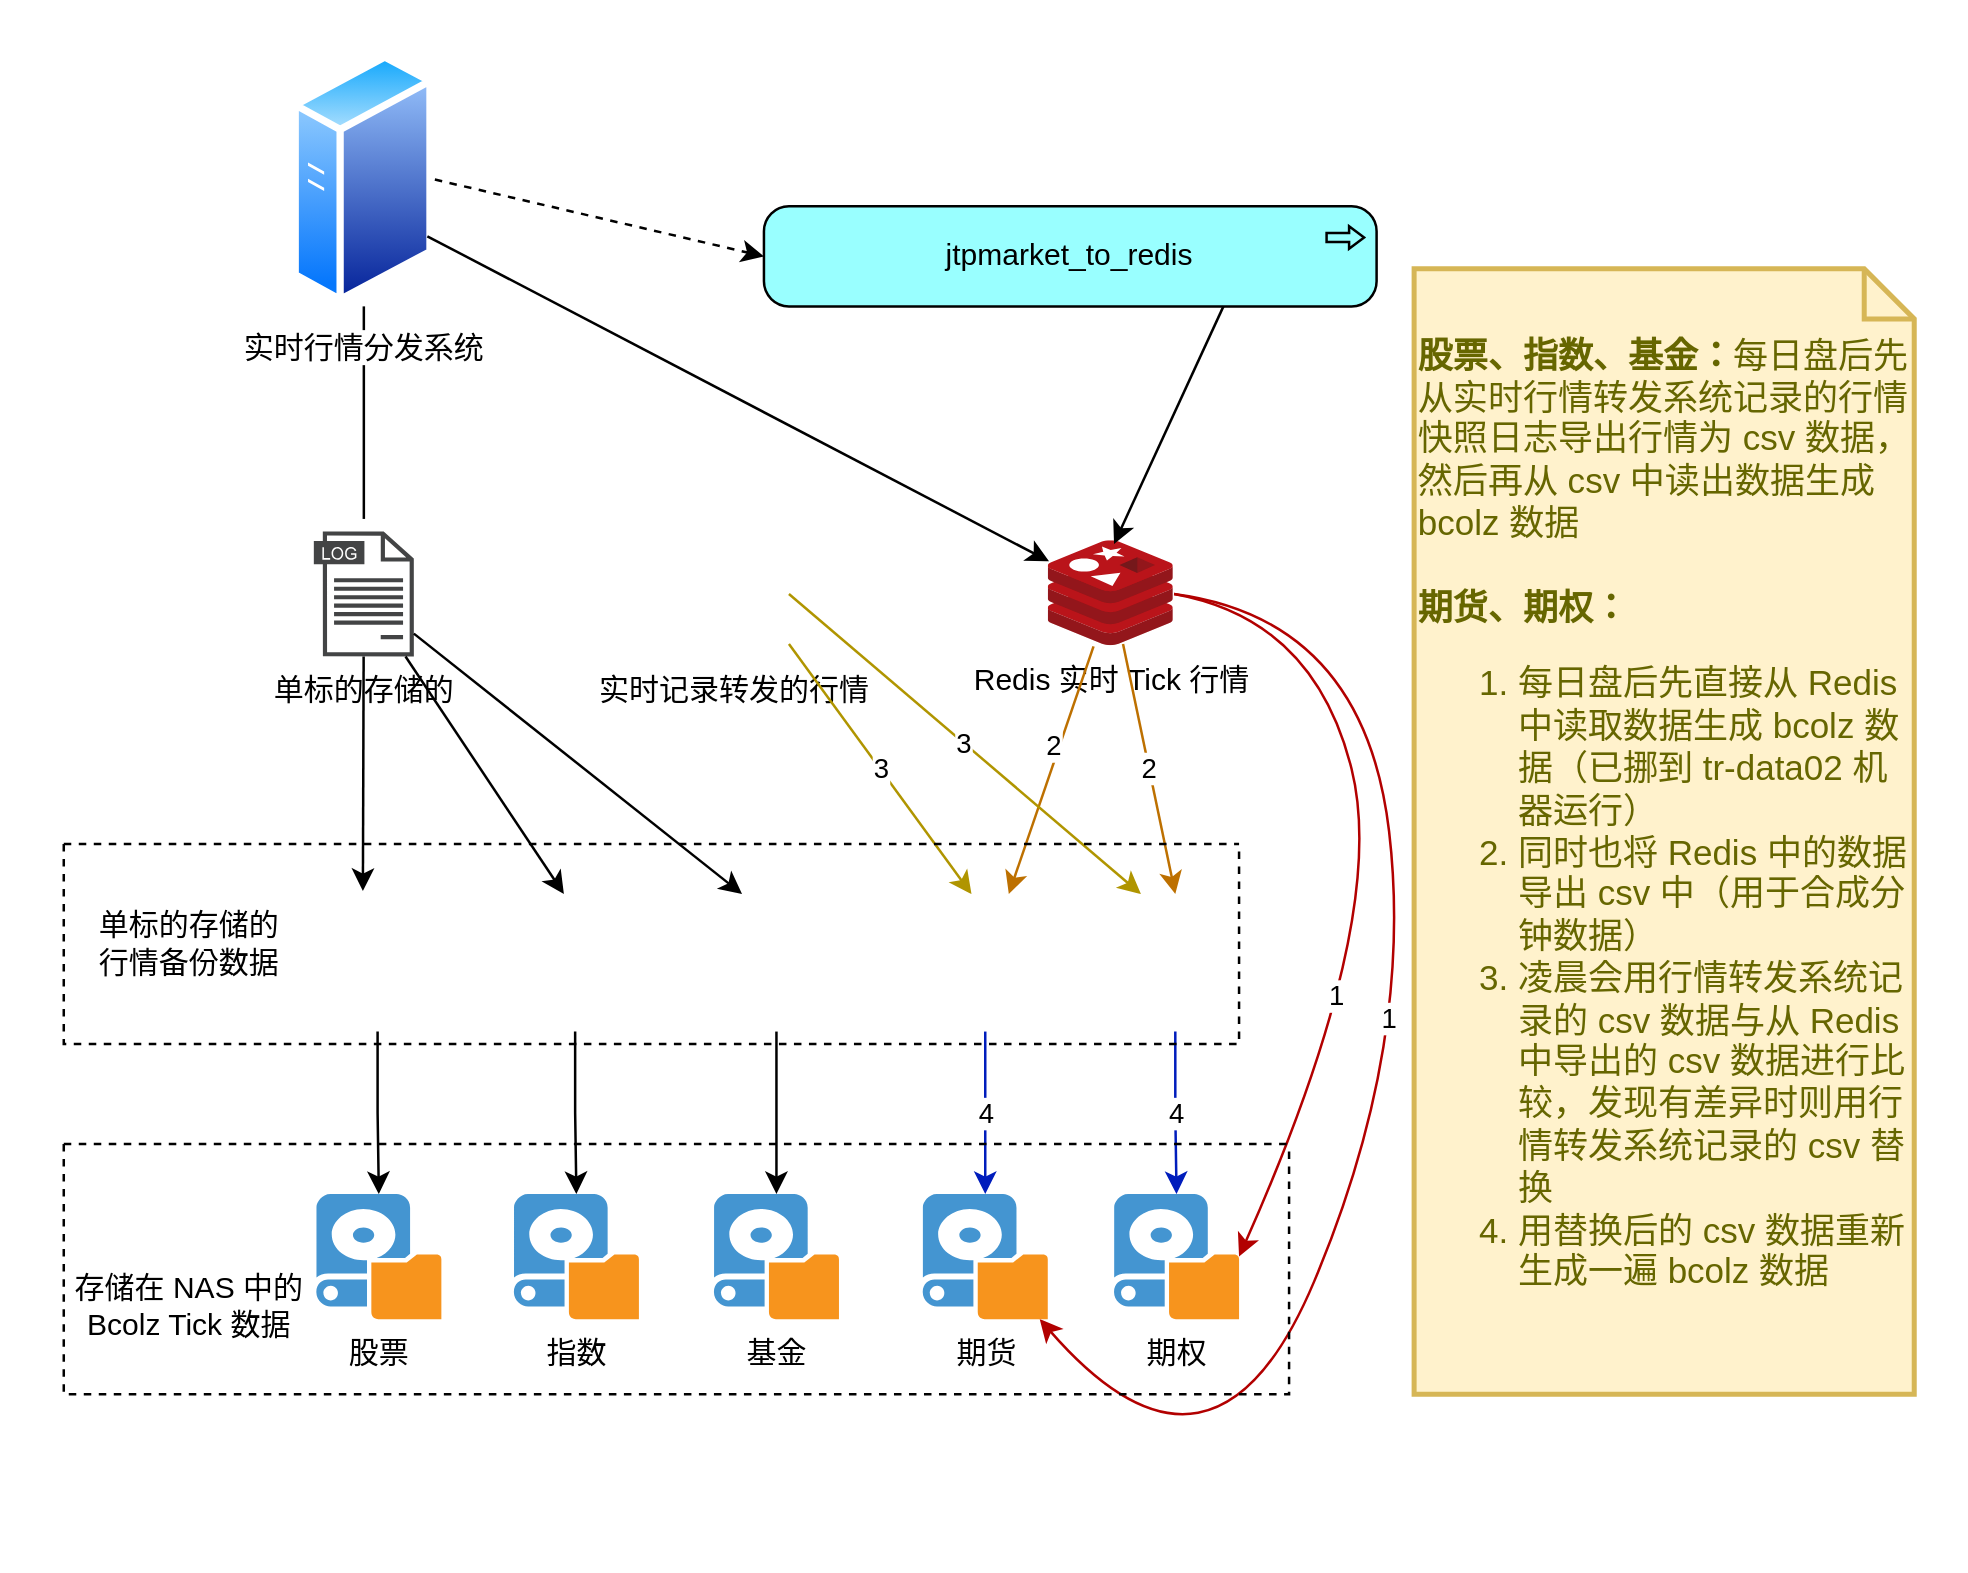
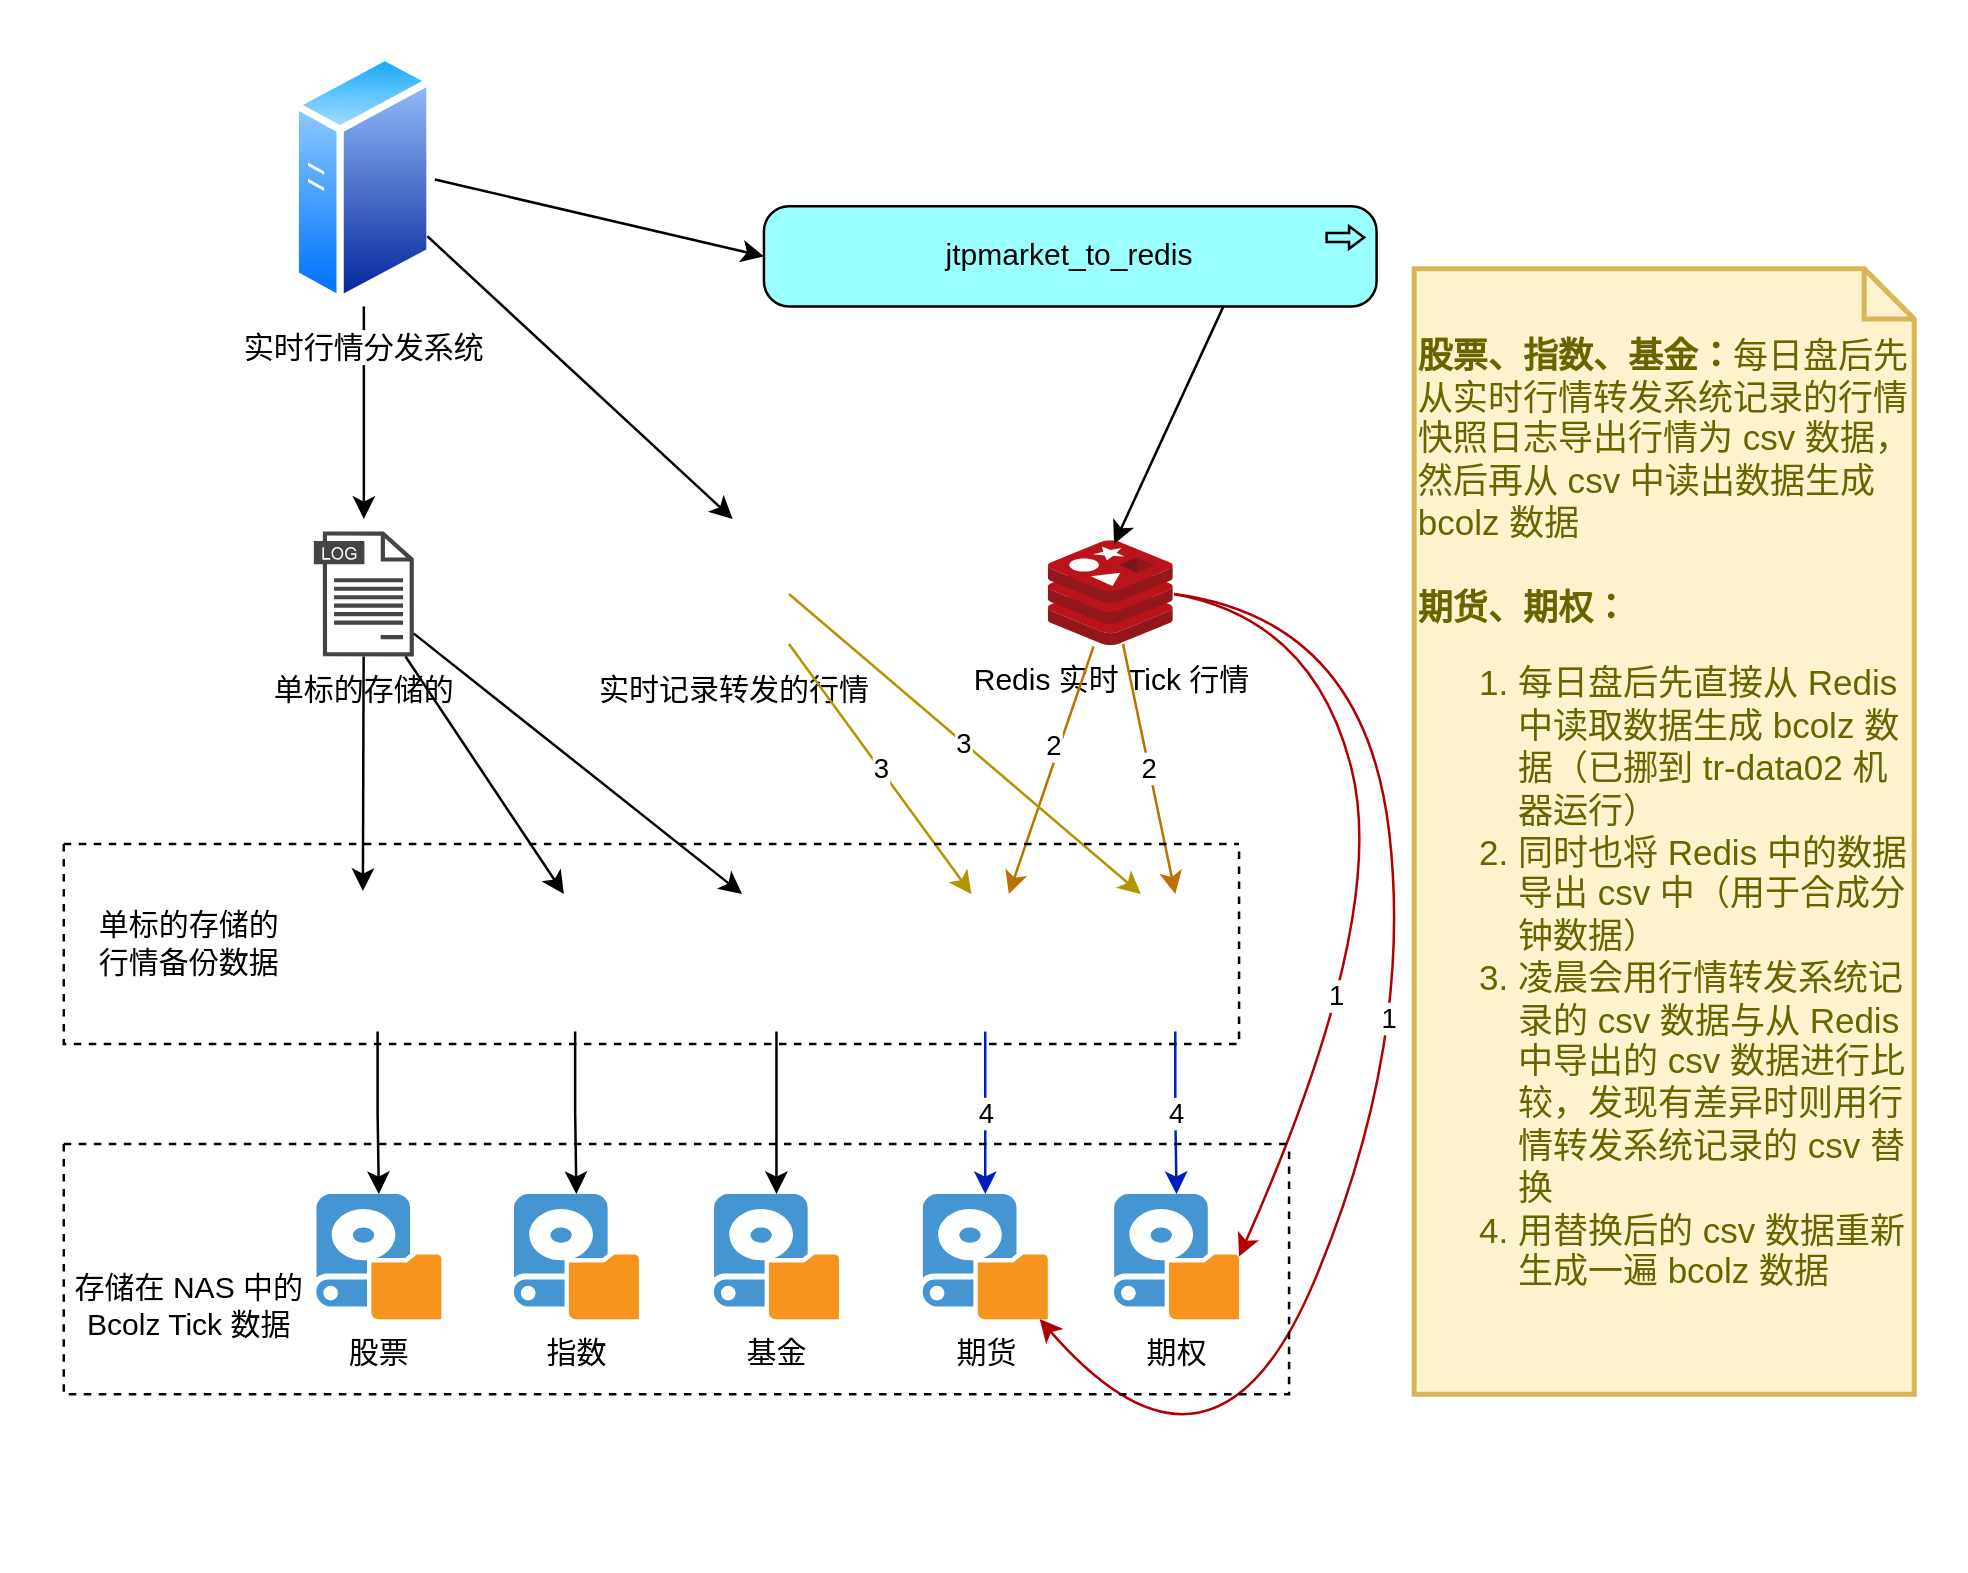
- <mxCell id="25" value="" style="endArrow=classic;html=1;exitX=1;exitY=0.5;exitDx=0;exitDy=0;entryX=0;entryY=0.5;entryDx=0;entryDy=0;entryPerimeter=0;dashed=1;" edge="1" parent="1" source="3" target="24"><mxGeometry width="50" height="50" relative="1" as="geometry"><mxPoint x="195" y="97" as="sourcePoint" /><mxPoint x="245" y="47" as="targetPoint" /></mxGeometry></mxCell>
+ <mxCell id="25" value="" style="endArrow=classic;html=1;exitX=1;exitY=0.5;exitDx=0;exitDy=0;entryX=0;entryY=0.5;entryDx=0;entryDy=0;entryPerimeter=0;" edge="1" parent="1" source="3" target="24"><mxGeometry width="50" height="50" relative="1" as="geometry"><mxPoint x="195" y="97" as="sourcePoint" /><mxPoint x="245" y="47" as="targetPoint" /></mxGeometry></mxCell>
- <mxCell id="33" value="" style="endArrow=classic;html=1;exitX=1;exitY=0.75;exitDx=0;exitDy=0;" edge="1" parent="1" source="3" target="6"><mxGeometry width="50" height="50" relative="1" as="geometry"><mxPoint x="225" y="177" as="sourcePoint" /><mxPoint x="275" y="127" as="targetPoint" /></mxGeometry></mxCell>
+ <mxCell id="33" value="" style="endArrow=classic;html=1;exitX=1;exitY=0.75;exitDx=0;exitDy=0;entryX=0.5;entryY=0;entryDx=0;entryDy=0;" edge="1" parent="1" source="3" target="5"><mxGeometry width="50" height="50" relative="1" as="geometry"><mxPoint x="225" y="177" as="sourcePoint" /><mxPoint x="275" y="127" as="targetPoint" /></mxGeometry></mxCell>
- <mxCell id="2" style="edgeStyle=orthogonalEdgeStyle;rounded=0;orthogonalLoop=1;jettySize=auto;html=1;entryX=0.5;entryY=-0.1;entryDx=0;entryDy=0;entryPerimeter=0;endArrow=none;" edge="1" parent="1" source="3" target="4"><mxGeometry relative="1" as="geometry" /></mxCell>
+ <mxCell id="2" style="edgeStyle=orthogonalEdgeStyle;rounded=0;orthogonalLoop=1;jettySize=auto;html=1;entryX=0.5;entryY=-0.1;entryDx=0;entryDy=0;entryPerimeter=0;" edge="1" parent="1" source="3" target="4"><mxGeometry relative="1" as="geometry" /></mxCell>
